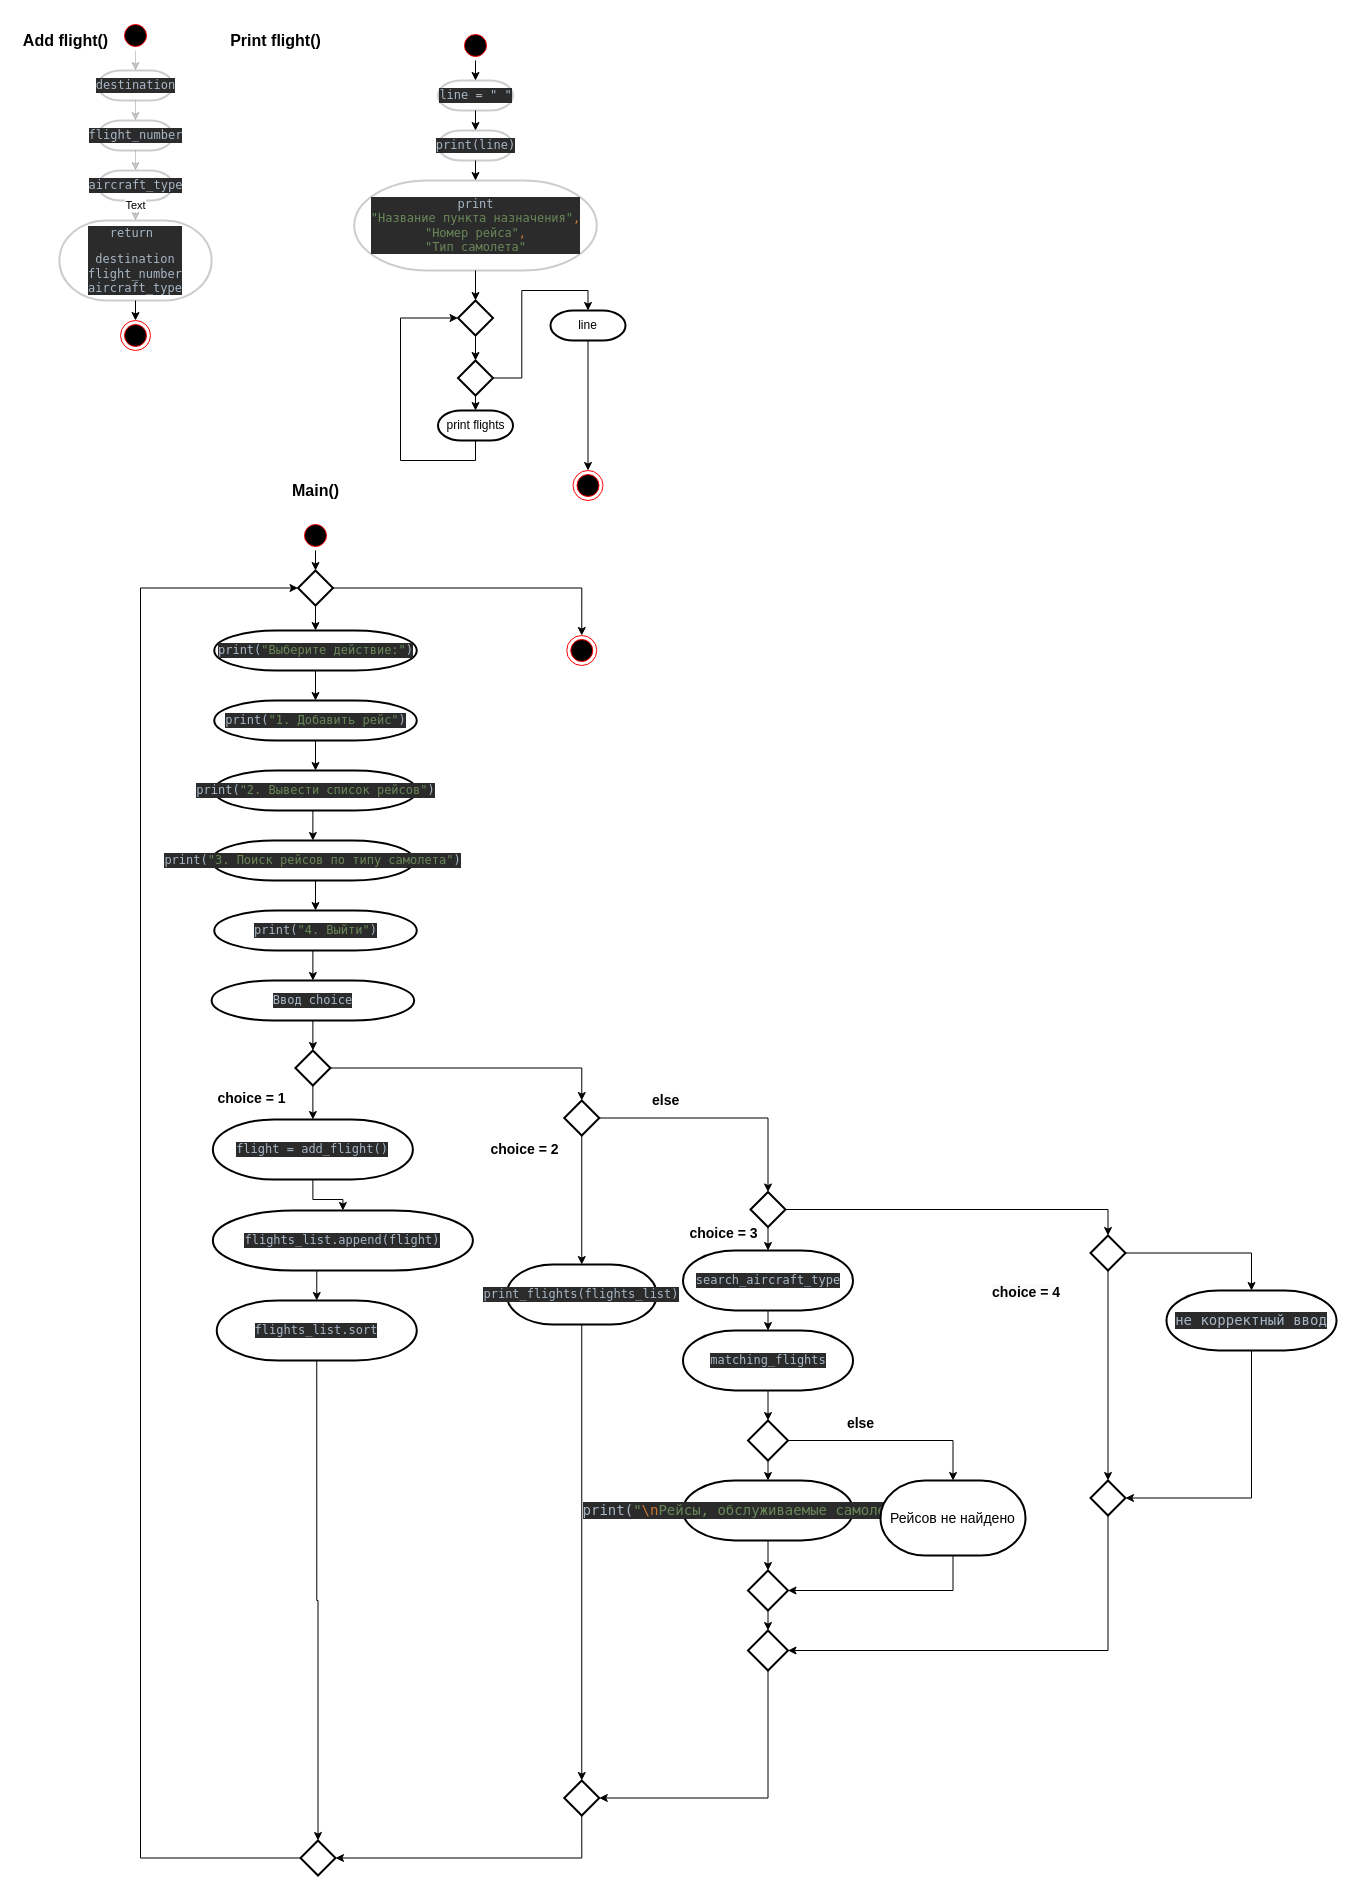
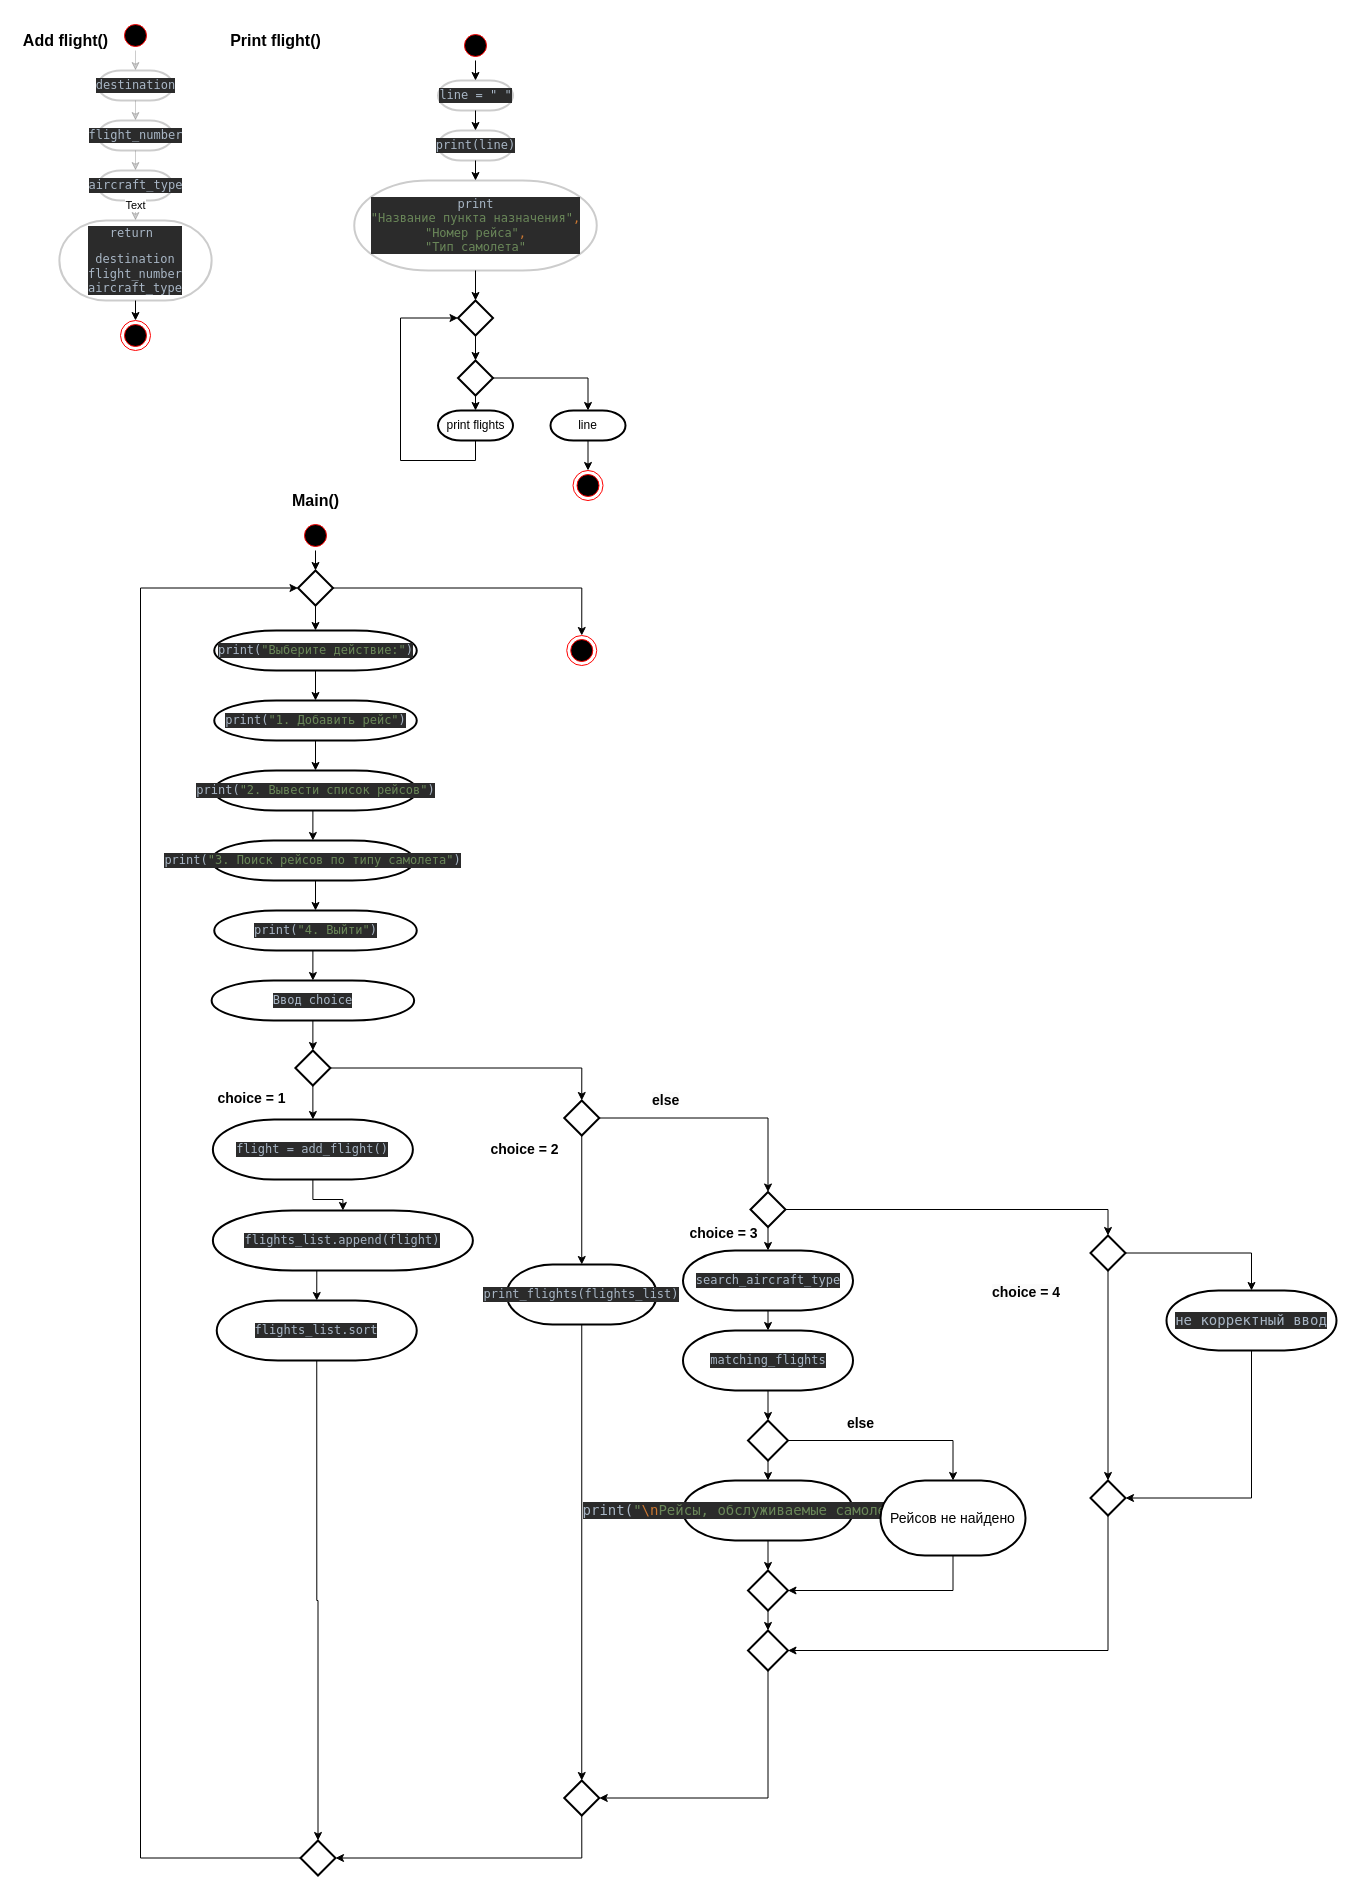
- <mxCell id="31" value="line" style="strokeWidth=2;html=1;shape=mxgraph.flowchart.terminator;whiteSpace=wrap;" parent="1" vertex="1"><mxGeometry x="550" y="310" width="75" height="30" as="geometry" /></mxCell>
+ <mxCell id="31" value="line" style="strokeWidth=2;html=1;shape=mxgraph.flowchart.terminator;whiteSpace=wrap;" parent="1" vertex="1"><mxGeometry x="550" y="410" width="75" height="30" as="geometry" /></mxCell>
- <mxCell id="35" value="&lt;span style=&quot;font-size: 16px;&quot;&gt;Main()&lt;/span&gt;" style="text;align=center;fontStyle=1;verticalAlign=middle;spacingLeft=3;spacingRight=3;strokeColor=none;rotatable=0;points=[[0,0.5],[1,0.5]];portConstraint=eastwest;html=1;" parent="1" vertex="1"><mxGeometry x="270" y="470" width="90" height="40" as="geometry" /></mxCell>
+ <mxCell id="35" value="&lt;span style=&quot;font-size: 16px;&quot;&gt;Main()&lt;/span&gt;" style="text;align=center;fontStyle=1;verticalAlign=middle;spacingLeft=3;spacingRight=3;strokeColor=none;rotatable=0;points=[[0,0.5],[1,0.5]];portConstraint=eastwest;html=1;" parent="1" vertex="1"><mxGeometry x="270" y="480" width="90" height="40" as="geometry" /></mxCell>
